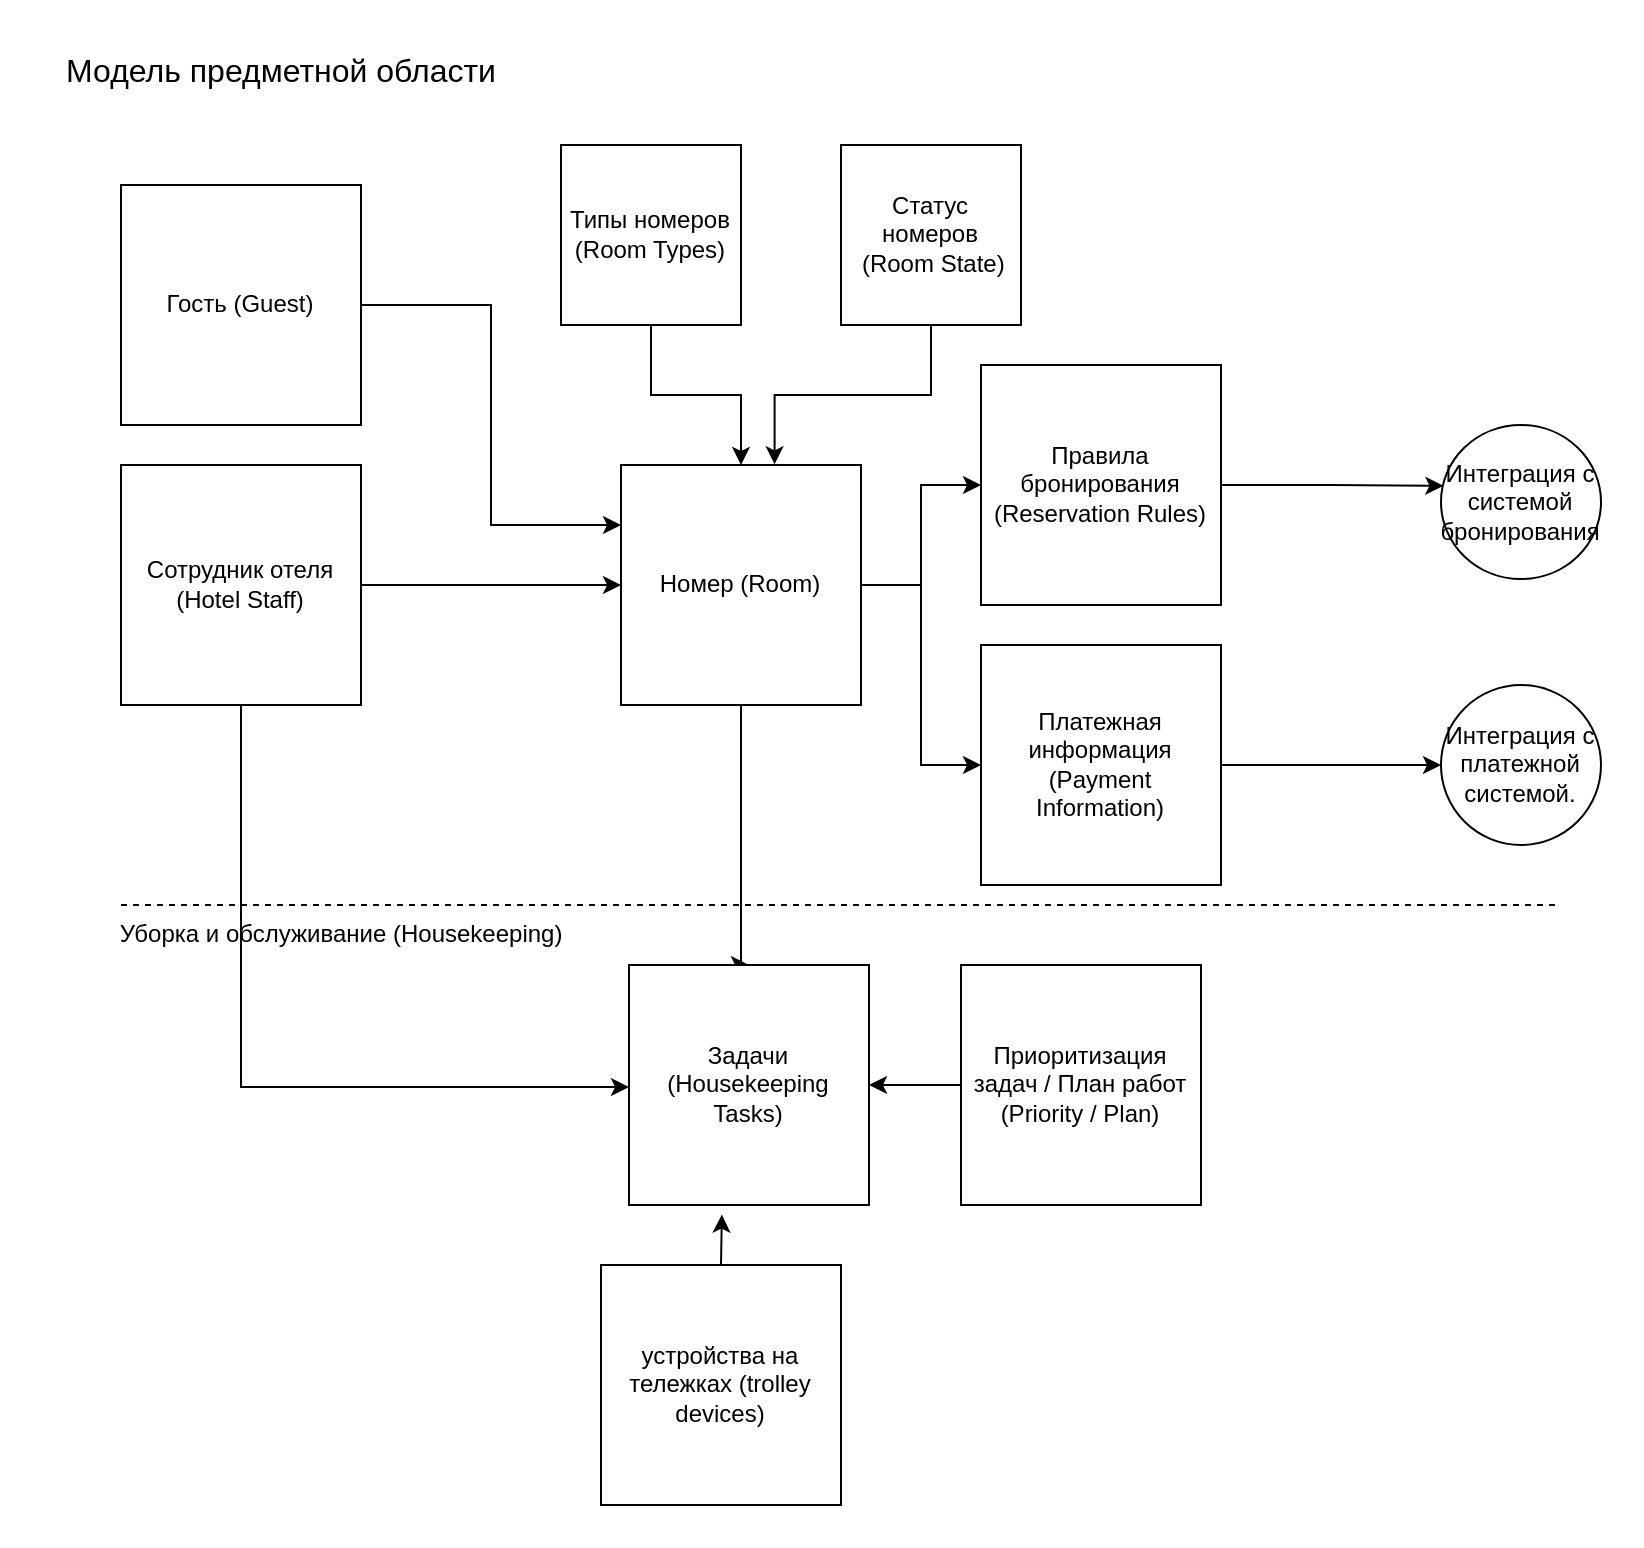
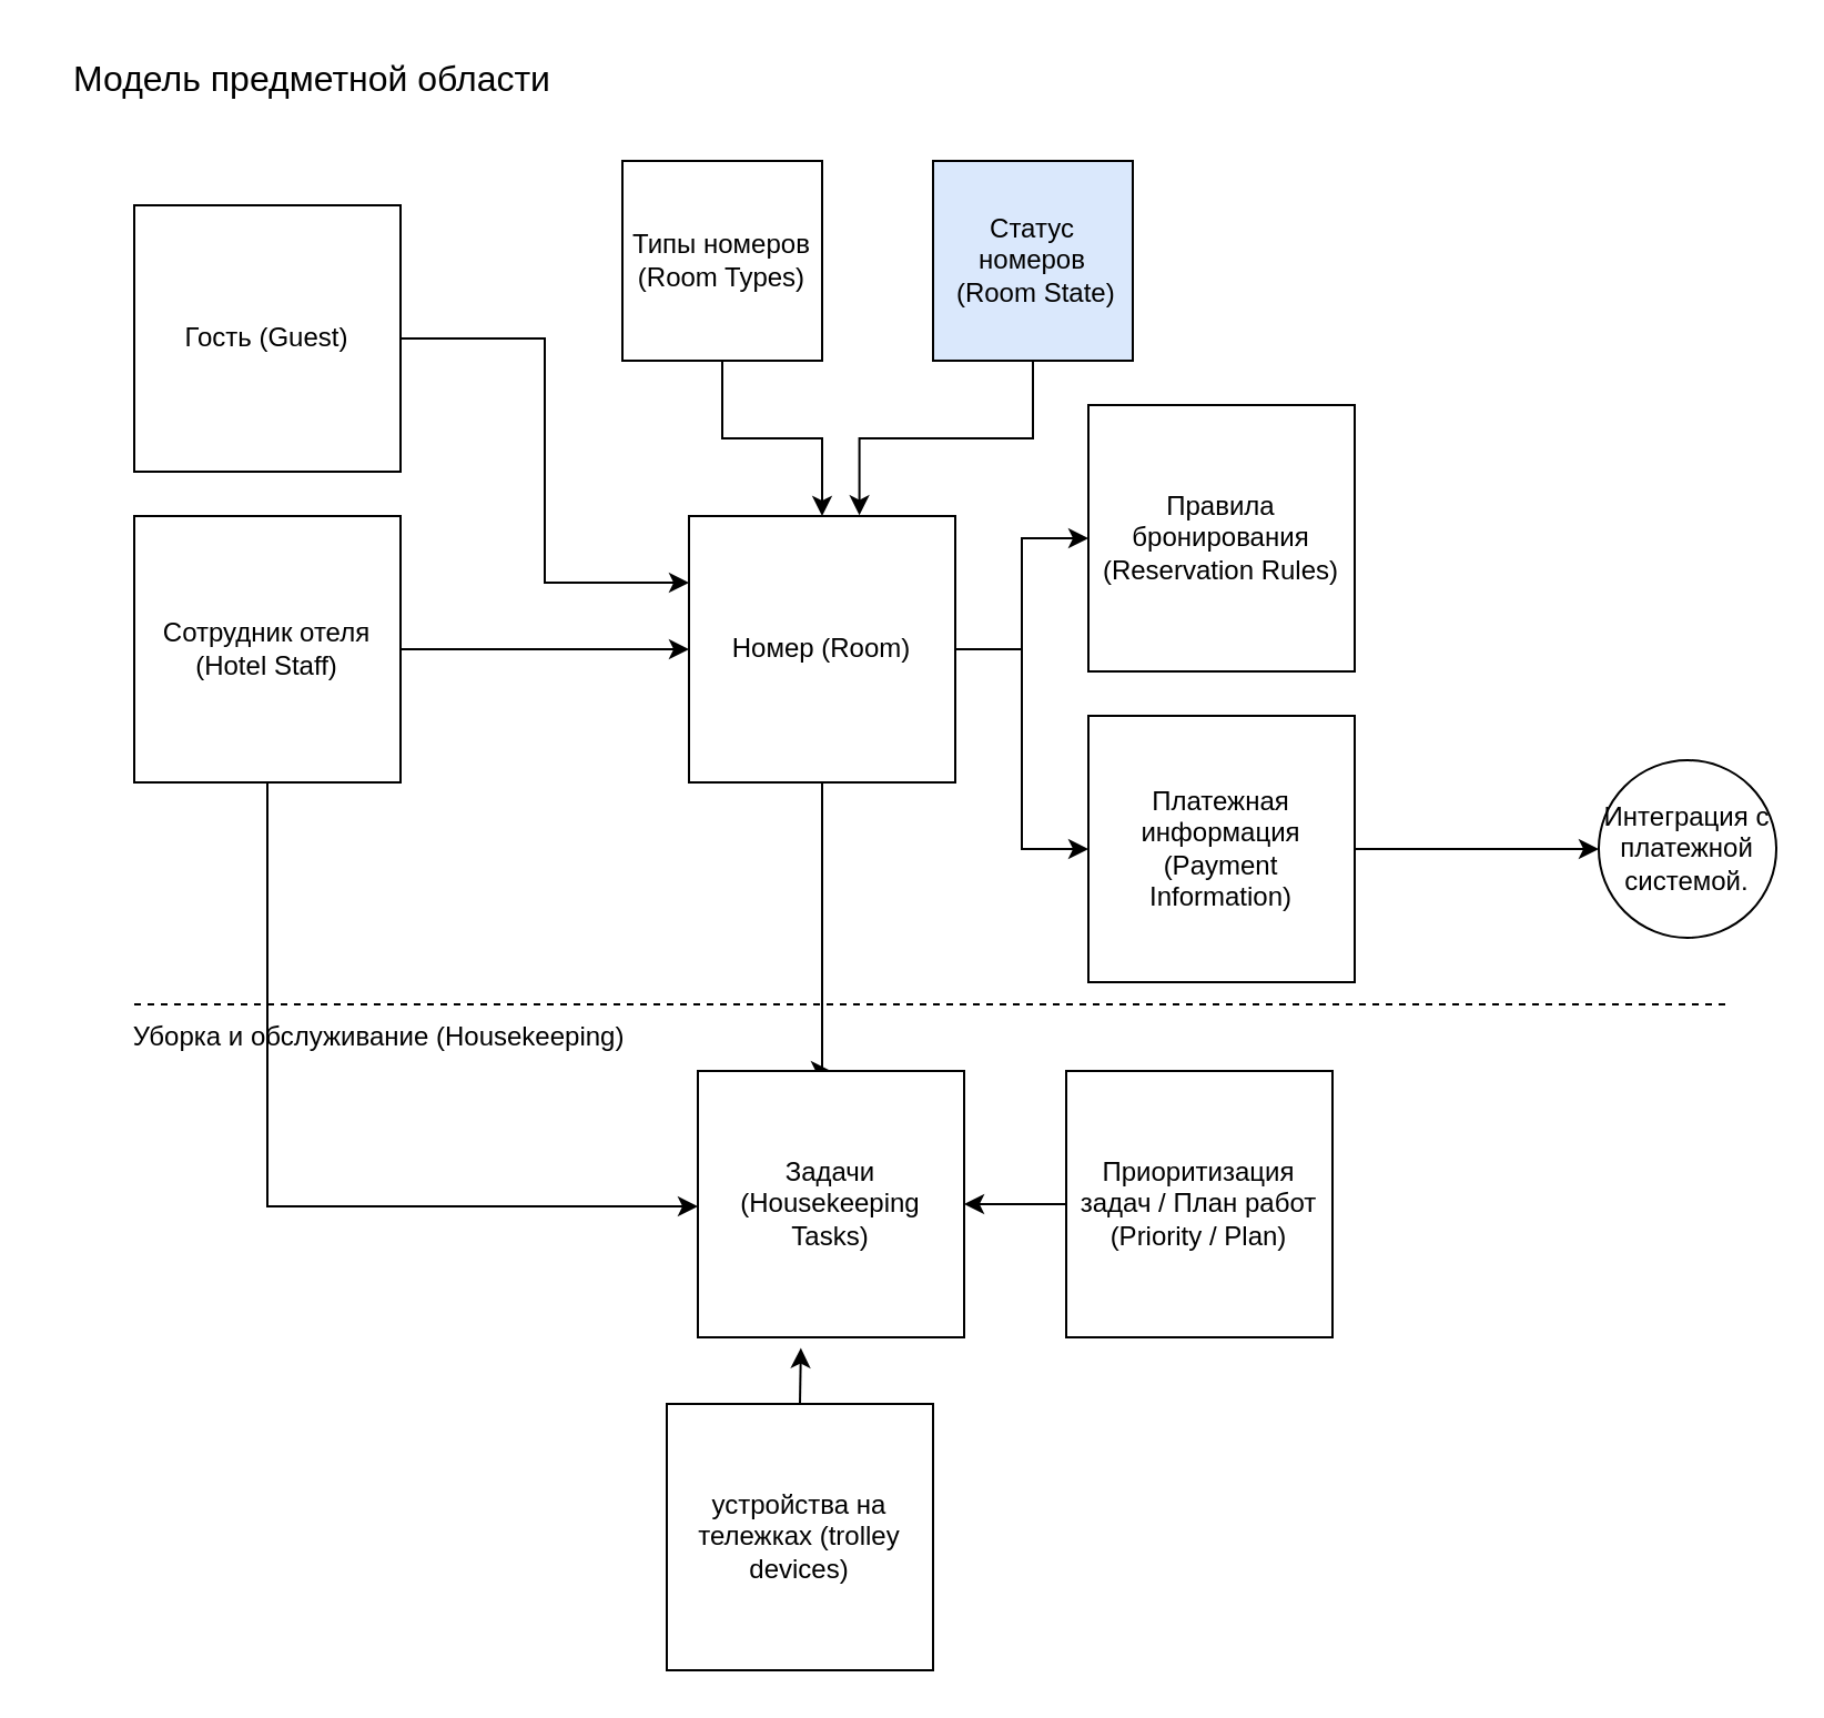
- <mxCell id="23" value="Статус номеров&lt;br&gt;&amp;nbsp;(Room State)" style="whiteSpace=wrap;html=1;aspect=fixed;" parent="1" vertex="1"><mxGeometry x="420" y="72" width="90" height="90" as="geometry" /></mxCell>
+ <mxCell id="23" value="Статус номеров&lt;br&gt;&amp;nbsp;(Room State)" style="whiteSpace=wrap;html=1;aspect=fixed;fillColor=#dae8fc;" parent="1" vertex="1"><mxGeometry x="420" y="72" width="90" height="90" as="geometry" /></mxCell>
- <mxCell id="17" style="edgeStyle=orthogonalEdgeStyle;rounded=0;orthogonalLoop=1;jettySize=auto;html=1;exitX=1;exitY=0.5;exitDx=0;exitDy=0;entryX=0.015;entryY=0.395;entryDx=0;entryDy=0;entryPerimeter=0;" parent="1" source="18" target="26" edge="1"><mxGeometry relative="1" as="geometry" /></mxCell>
- <mxCell id="26" value="Интеграция с системой бронирования" style="ellipse;whiteSpace=wrap;html=1;aspect=fixed;" parent="1" vertex="1"><mxGeometry x="720" y="212" width="80" height="77" as="geometry" /></mxCell>
